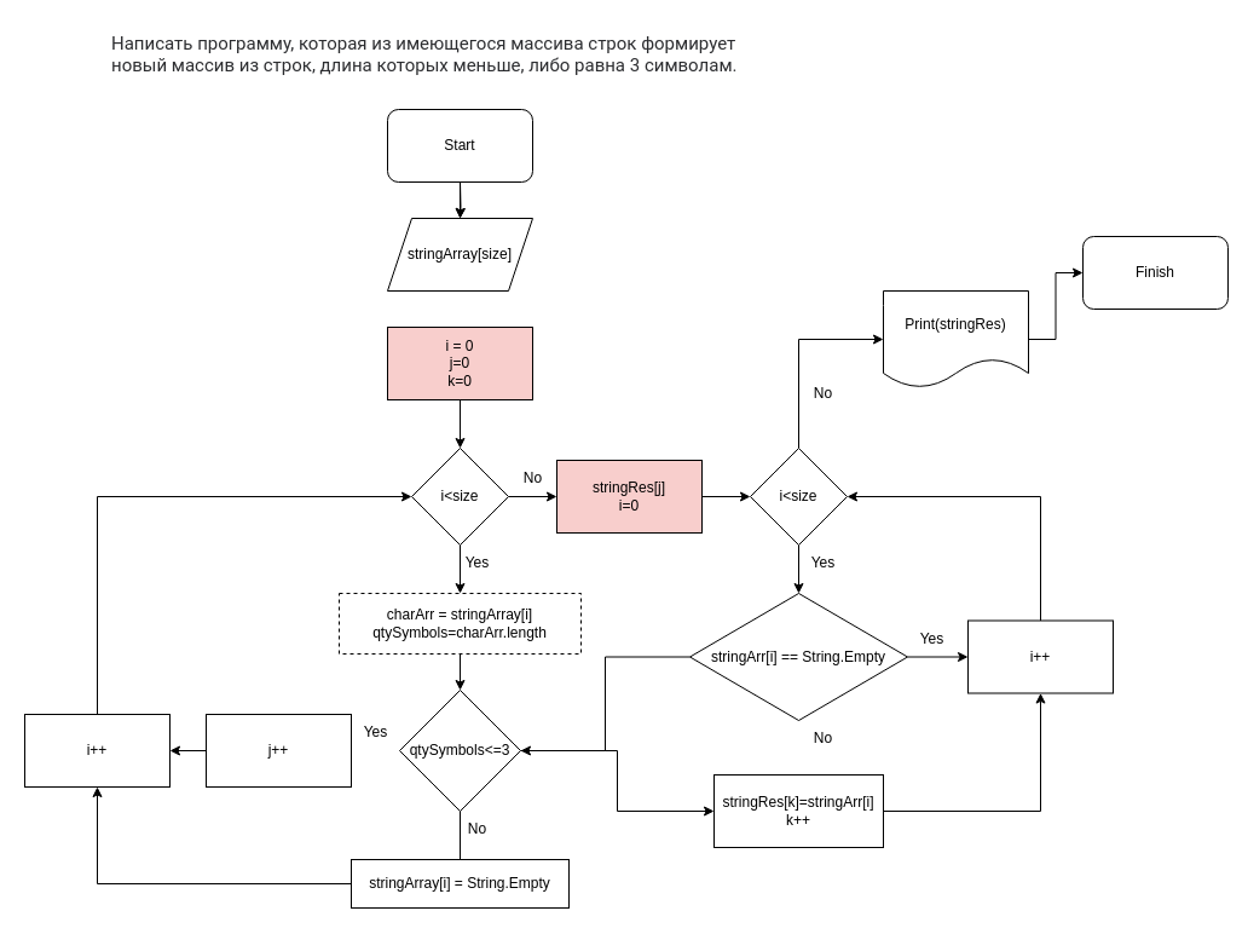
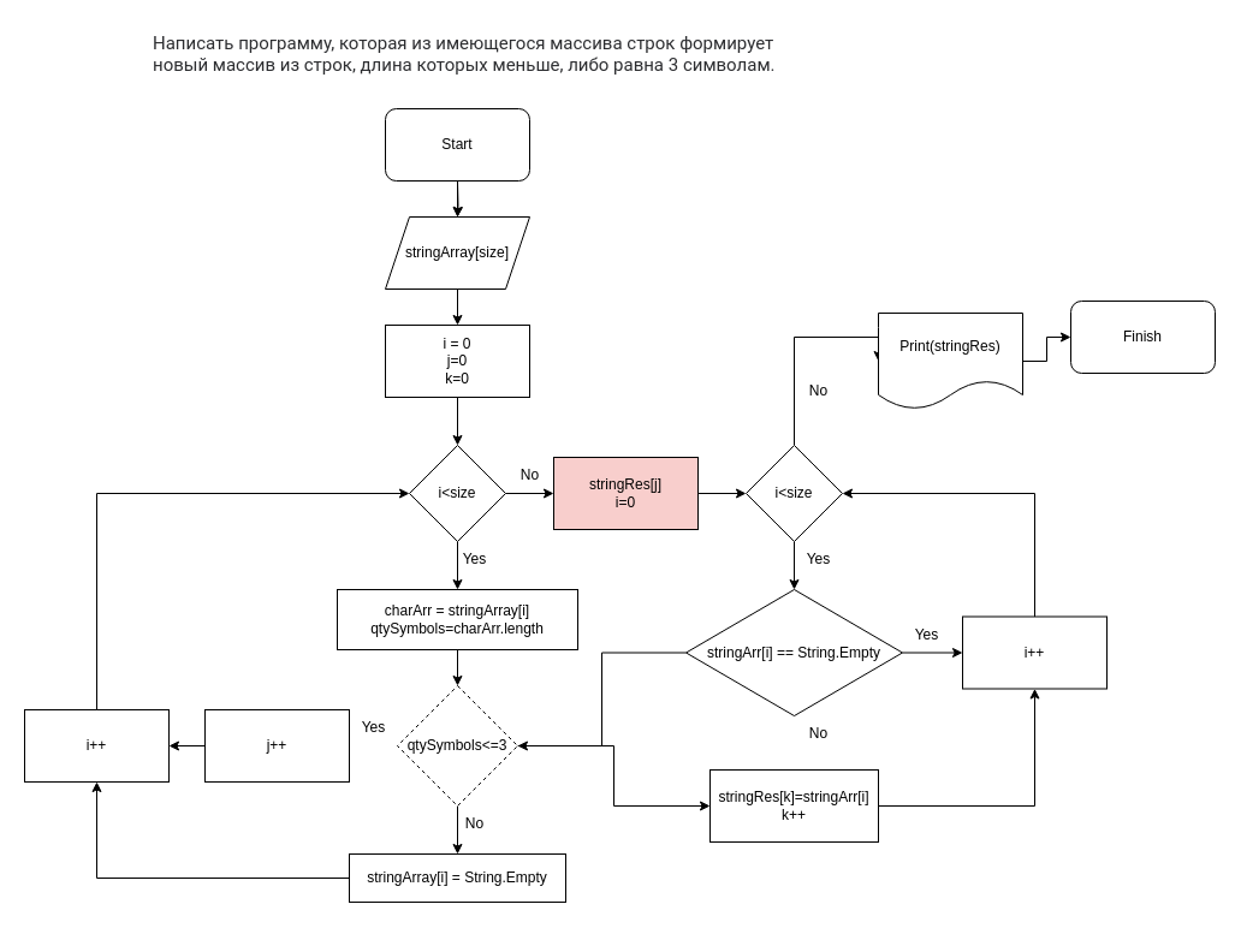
- <mxCell id="23" value="&lt;span style=&quot;color: rgb(44, 45, 48); font-family: Roboto, &amp;quot;San Francisco&amp;quot;, &amp;quot;Helvetica Neue&amp;quot;, Helvetica, Arial; font-size: 15px; font-style: normal; font-variant-ligatures: normal; font-variant-caps: normal; font-weight: 400; letter-spacing: normal; orphans: 2; text-align: start; text-indent: 0px; text-transform: none; widows: 2; word-spacing: 0px; -webkit-text-stroke-width: 0px; background-color: rgb(255, 255, 255); text-decoration-thickness: initial; text-decoration-style: initial; text-decoration-color: initial; float: none; display: inline !important;&quot;&gt;Написать программу, которая из имеющегося массива строк формирует новый массив из строк, длина которых меньше, либо равна 3 символам.&lt;/span&gt;" style="text;whiteSpace=wrap;html=1;" vertex="1" parent="1"><mxGeometry x="90" y="20" width="560" height="60" as="geometry" /></mxCell>
+ <mxCell id="23" value="&lt;span style=&quot;color: rgb(44, 45, 48); font-family: Roboto, &amp;quot;San Francisco&amp;quot;, &amp;quot;Helvetica Neue&amp;quot;, Helvetica, Arial; font-size: 15px; font-style: normal; font-variant-ligatures: normal; font-variant-caps: normal; font-weight: 400; letter-spacing: normal; orphans: 2; text-align: start; text-indent: 0px; text-transform: none; widows: 2; word-spacing: 0px; -webkit-text-stroke-width: 0px; background-color: rgb(255, 255, 255); text-decoration-thickness: initial; text-decoration-style: initial; text-decoration-color: initial; float: none; display: inline !important;&quot;&gt;Написать программу, которая из имеющегося массива строк формирует новый массив из строк, длина которых меньше, либо равна 3 символам.&lt;/span&gt;" style="text;whiteSpace=wrap;html=1;" vertex="1" parent="1"><mxGeometry x="125" y="20" width="560" height="60" as="geometry" /></mxCell>
- <mxCell id="45" value="Finish" style="rounded=1;whiteSpace=wrap;html=1;" vertex="1" parent="1"><mxGeometry x="895" y="195" width="120" height="60" as="geometry" /></mxCell>
+ <mxCell id="45" value="Finish" style="rounded=1;whiteSpace=wrap;html=1;" vertex="1" parent="1"><mxGeometry x="890" y="250" width="120" height="60" as="geometry" /></mxCell>
+ <mxCell id="3" value="" style="edgeStyle=orthogonalEdgeStyle;rounded=0;orthogonalLoop=1;jettySize=auto;html=1;" edge="1" parent="1" source="4" target="6"><mxGeometry relative="1" as="geometry" /></mxCell>
- <mxCell id="44" value="Print(stringRes)" style="shape=document;whiteSpace=wrap;html=1;boundedLbl=1;" vertex="1" parent="1"><mxGeometry x="730" y="240" width="120" height="80" as="geometry" /></mxCell>
+ <mxCell id="44" value="Print(stringRes)" style="shape=document;whiteSpace=wrap;html=1;boundedLbl=1;" vertex="1" parent="1"><mxGeometry x="730" y="260" width="120" height="80" as="geometry" /></mxCell>
- <mxCell id="6" value="i = 0&lt;br&gt;j=0&lt;br&gt;k=0" style="rounded=0;whiteSpace=wrap;html=1;fillColor=#f8cecc;" vertex="1" parent="1"><mxGeometry x="320" y="270" width="120" height="60" as="geometry" /></mxCell>
+ <mxCell id="6" value="i = 0&lt;br&gt;j=0&lt;br&gt;k=0" style="rounded=0;whiteSpace=wrap;html=1;" vertex="1" parent="1"><mxGeometry x="320" y="270" width="120" height="60" as="geometry" /></mxCell>
- <mxCell id="13" value="charArr = stringArray[i]&lt;br&gt;qtySymbols=charArr.length" style="rounded=0;whiteSpace=wrap;html=1;dashed=1;" vertex="1" parent="1"><mxGeometry x="280" y="490" width="200" height="50" as="geometry" /></mxCell>
+ <mxCell id="13" value="charArr = stringArray[i]&lt;br&gt;qtySymbols=charArr.length" style="rounded=0;whiteSpace=wrap;html=1;" vertex="1" parent="1"><mxGeometry x="280" y="490" width="200" height="50" as="geometry" /></mxCell>
- <mxCell id="17" value="qtySymbols&amp;lt;=3" style="rhombus;whiteSpace=wrap;html=1;rounded=0;" vertex="1" parent="1"><mxGeometry x="330" y="570" width="100" height="100" as="geometry" /></mxCell>
+ <mxCell id="17" value="qtySymbols&amp;lt;=3" style="rhombus;whiteSpace=wrap;html=1;rounded=0;dashed=1;" vertex="1" parent="1"><mxGeometry x="330" y="570" width="100" height="100" as="geometry" /></mxCell>
- <mxCell id="15" value="" style="edgeStyle=orthogonalEdgeStyle;rounded=0;orthogonalLoop=1;jettySize=auto;html=1;endArrow=none;" edge="1" parent="1" source="17" target="19"><mxGeometry relative="1" as="geometry" /></mxCell>
+ <mxCell id="15" value="" style="edgeStyle=orthogonalEdgeStyle;rounded=0;orthogonalLoop=1;jettySize=auto;html=1;" edge="1" parent="1" source="17" target="19"><mxGeometry relative="1" as="geometry" /></mxCell>
